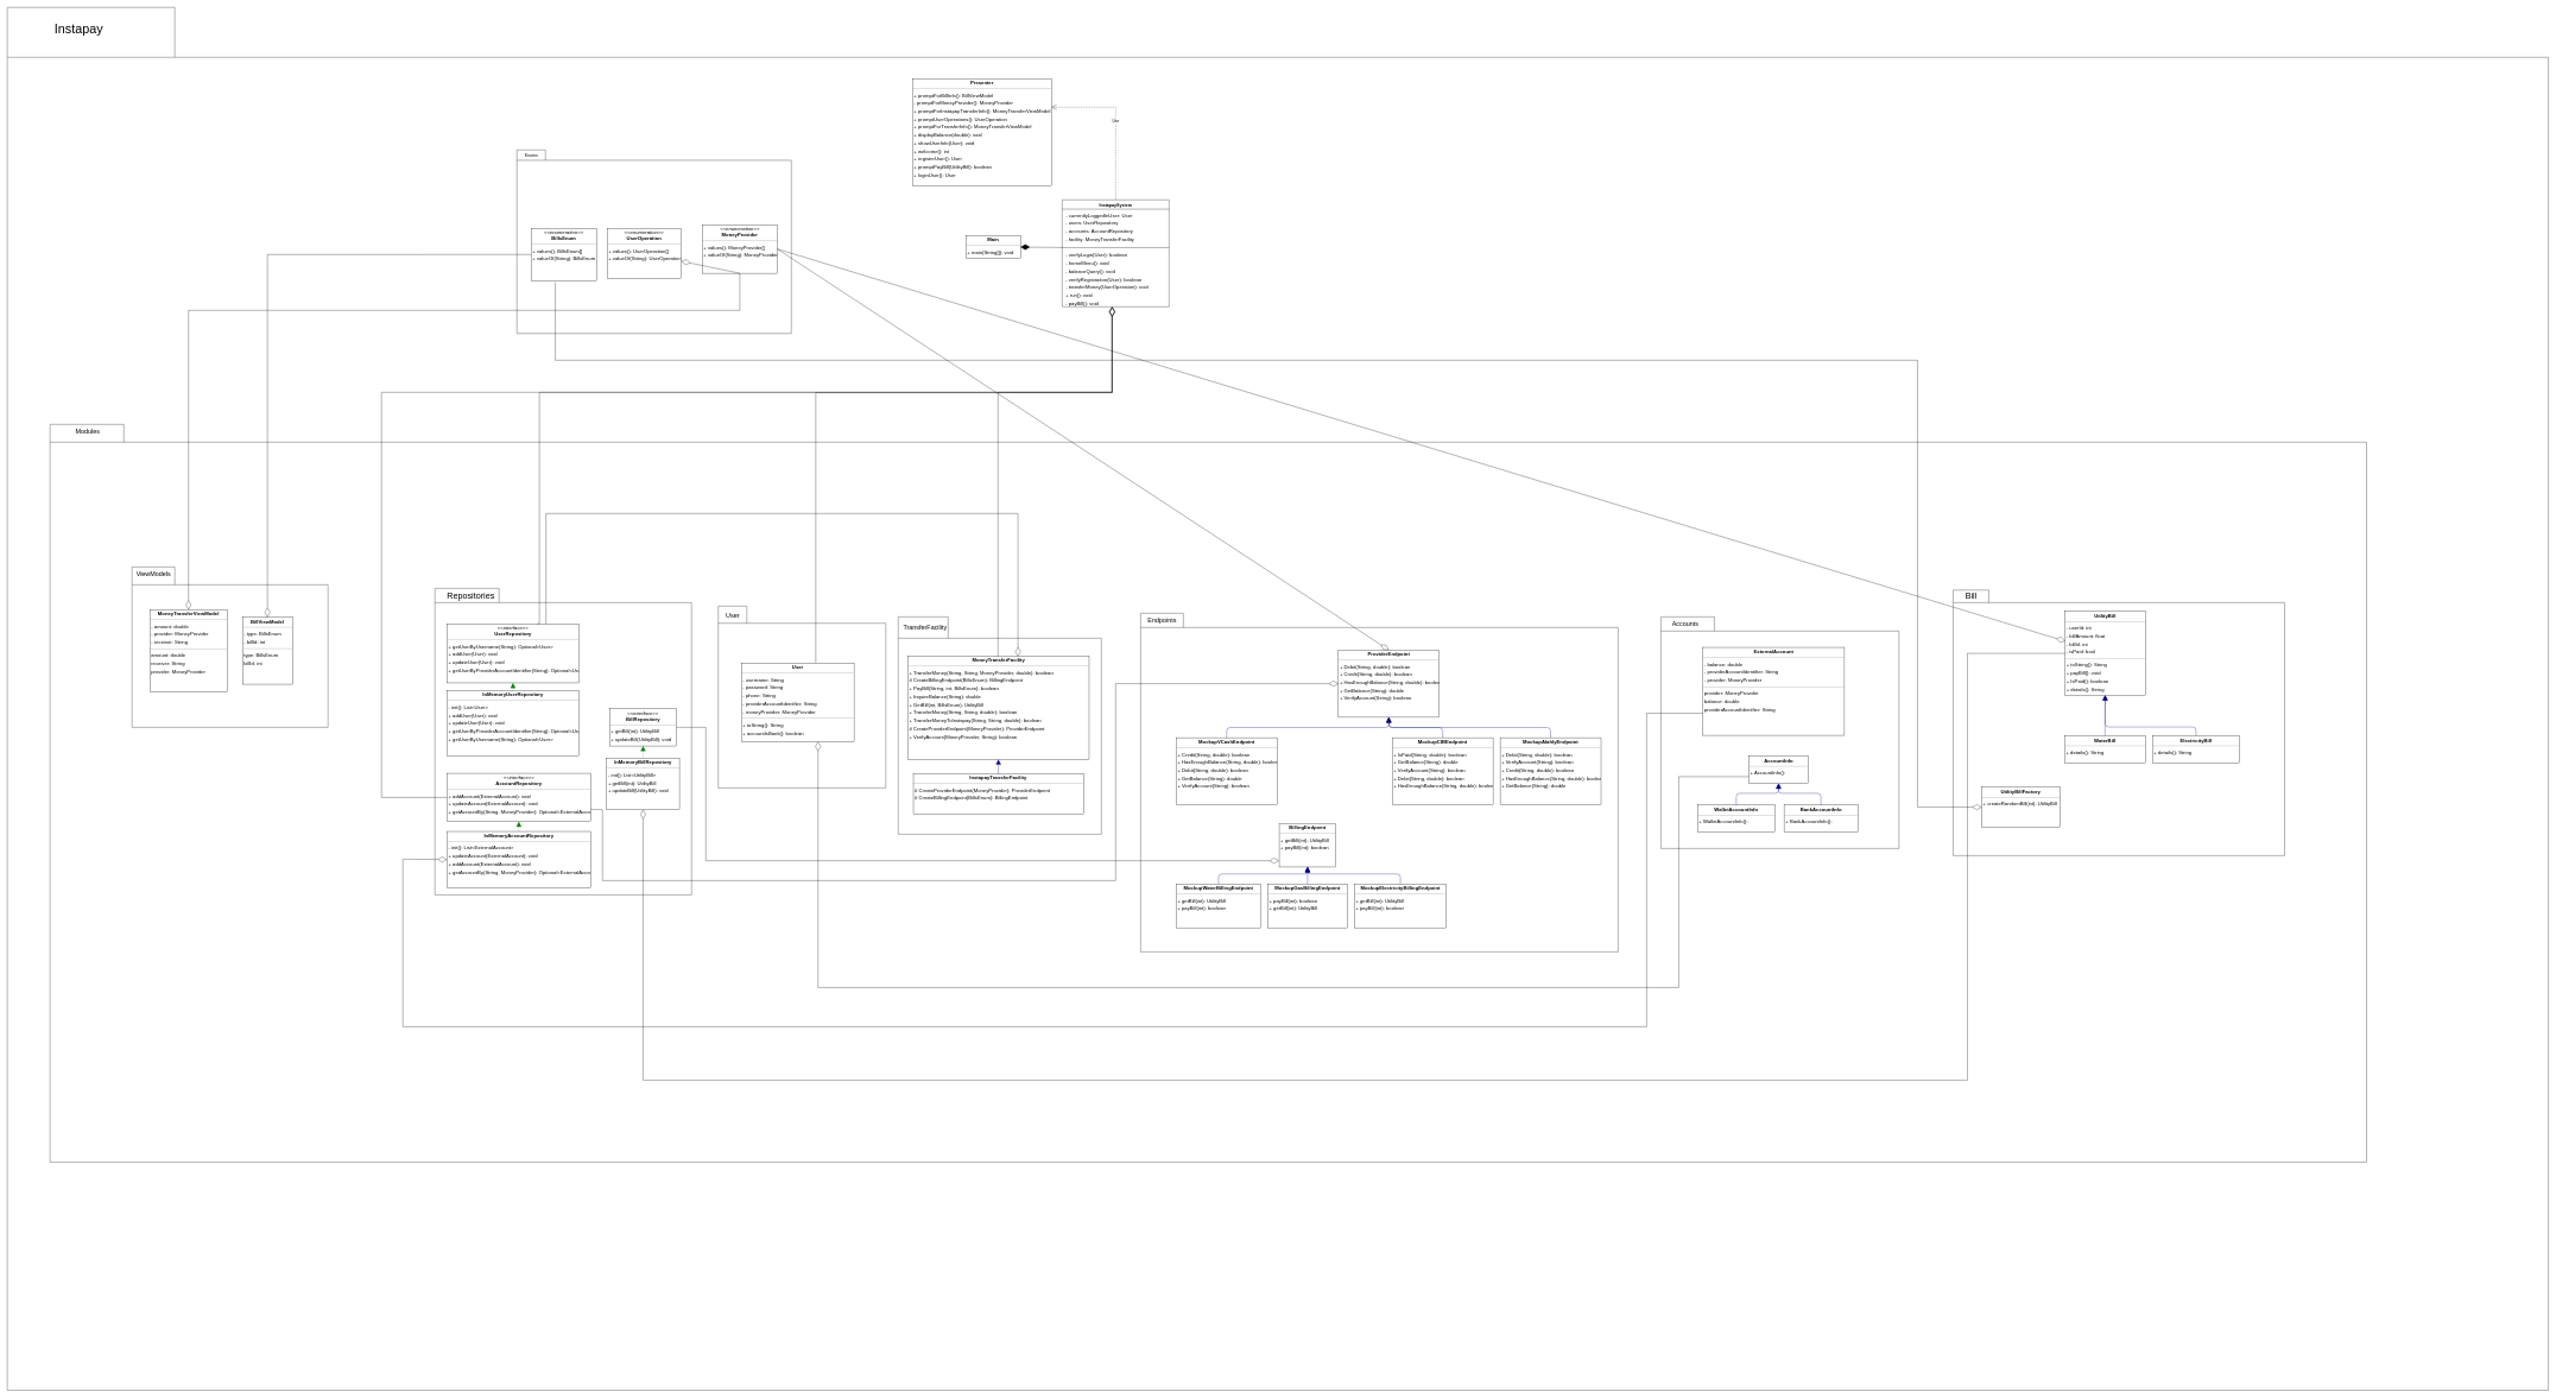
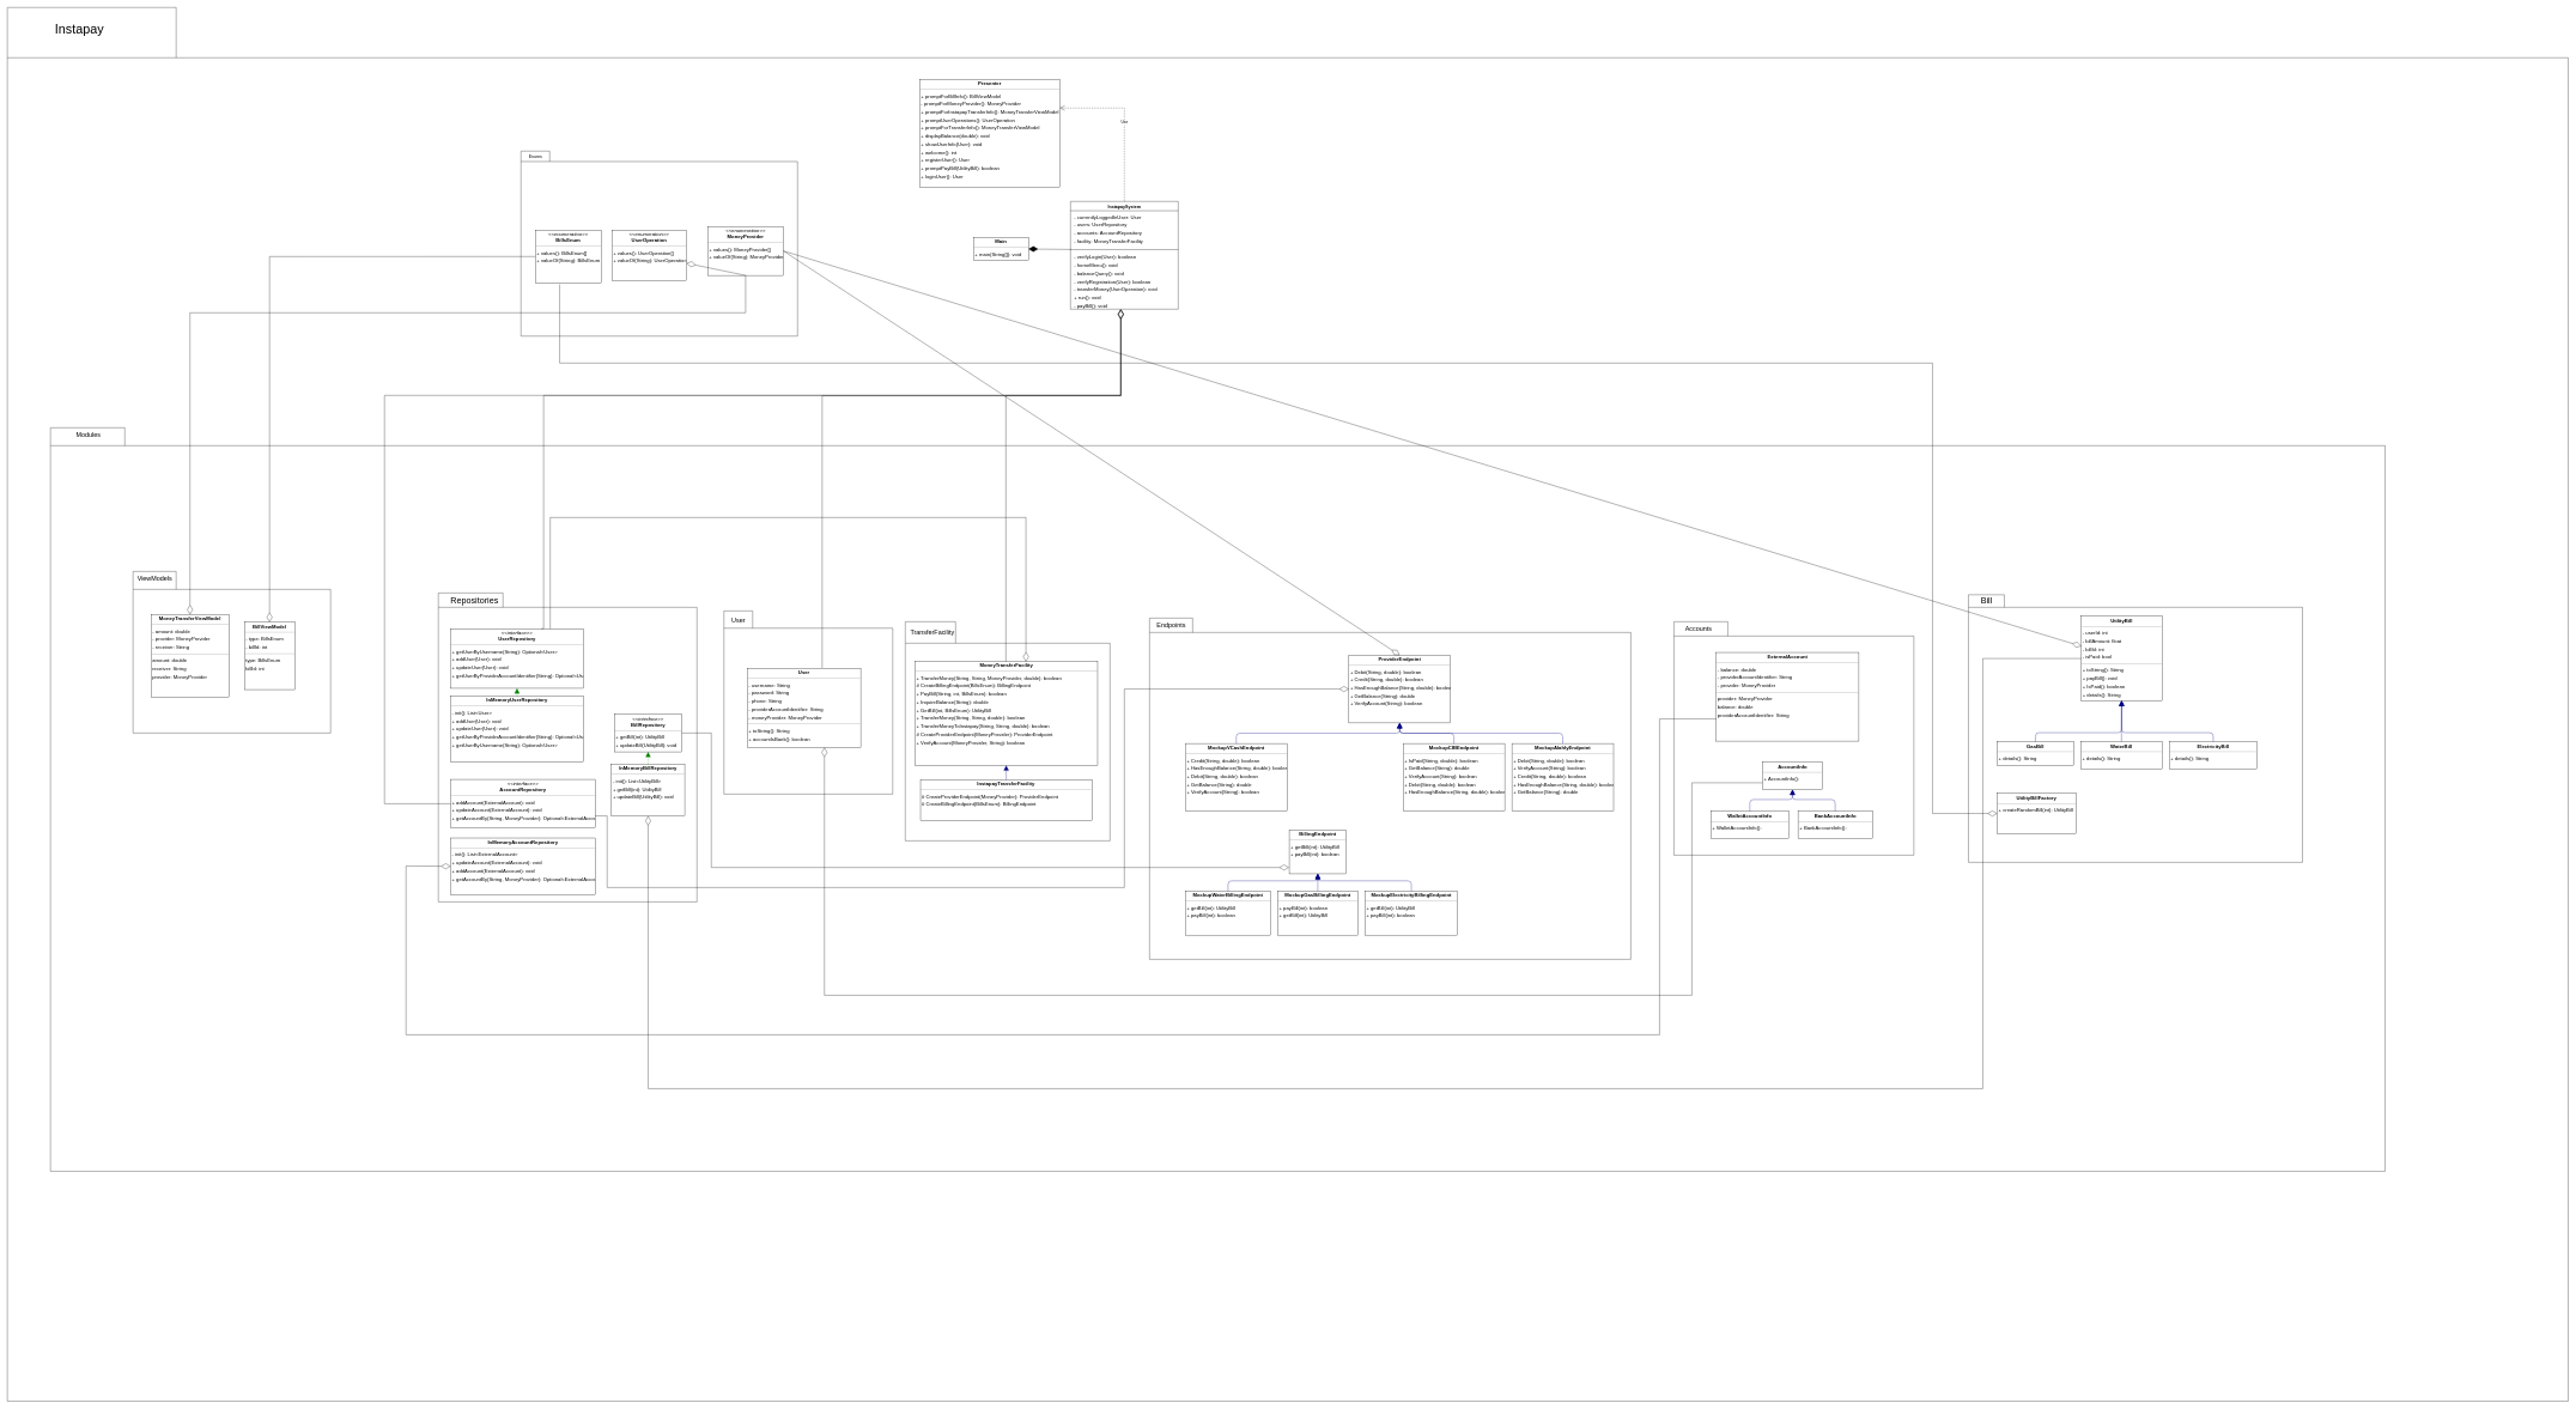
+ <mxCell id="65" value="" style="html=1;rounded=1;edgeStyle=orthogonalEdgeStyle;dashed=0;startArrow=none;endArrow=block;endSize=12;strokeColor=#000082;exitX=0.500;exitY=0.000;exitDx=0;exitDy=0;entryX=0.500;entryY=1.000;entryDx=0;entryDy=0;" edge="1" parent="56" source="60" target="61"><mxGeometry width="50" height="50" relative="1" as="geometry"><Array as="points"><mxPoint x="187" y="389" /><mxPoint x="426" y="389" /></Array></mxGeometry></mxCell>
+ <mxCell id="60" value="&lt;p style=&quot;margin:0px;margin-top:4px;text-align:center;&quot;&gt;&lt;b&gt;GasBill&lt;/b&gt;&lt;/p&gt;&lt;hr size=&quot;1&quot;&gt;&lt;p style=&quot;margin:0 0 0 4px;line-height:1.6;&quot;&gt;&lt;/p&gt;&lt;p style=&quot;margin:0 0 0 4px;line-height:1.6;&quot;&gt;+ details(): String&lt;/p&gt;" style="verticalAlign=top;align=left;overflow=fill;fontSize=14;fontFamily=Helvetica;html=1;rounded=0;shadow=0;comic=0;labelBackgroundColor=none;strokeWidth=1;" vertex="1" parent="56"><mxGeometry x="80" y="414" width="213" height="66" as="geometry" /></mxCell>
- <mxCell id="16" value="" style="html=1;rounded=1;edgeStyle=orthogonalEdgeStyle;dashed=1;startArrow=none;endArrow=block;endSize=12;strokeColor=#008200;exitX=0.500;exitY=0.000;exitDx=0;exitDy=0;entryX=0.500;entryY=1.000;entryDx=0;entryDy=0;" edge="1" parent="7" source="12" target="10"><mxGeometry width="50" height="50" relative="1" as="geometry"><Array as="points" /></mxGeometry></mxCell>
